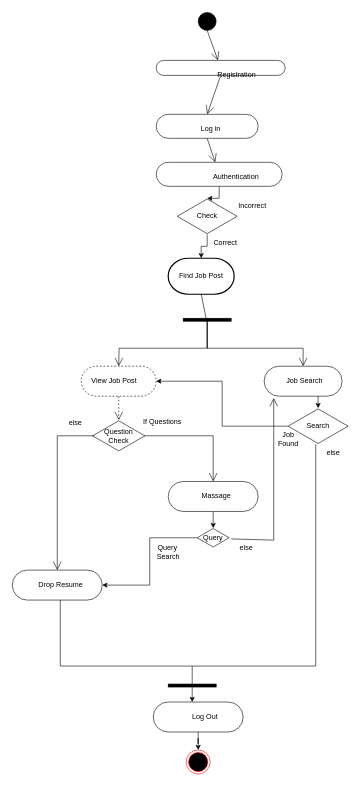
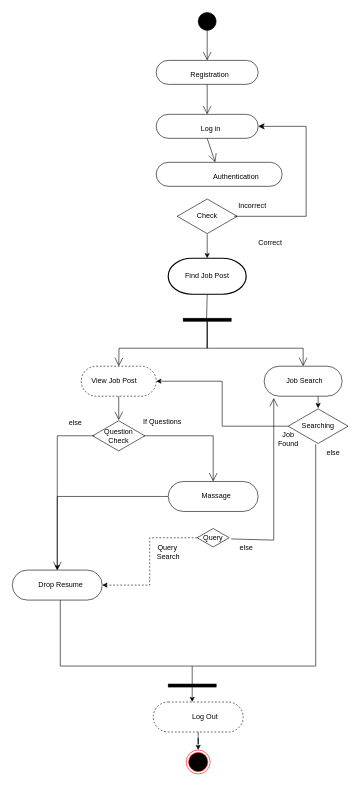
- <mxCell id="23" value="Registration&amp;nbsp; &amp;nbsp; &amp;nbsp;" style="html=1;align=right;verticalAlign=top;rounded=1;absoluteArcSize=1;arcSize=50;dashed=0;spacingTop=10;spacingRight=30;whiteSpace=wrap;" vertex="1" parent="1"><mxGeometry x="260" y="100" width="215" height="25" as="geometry" /></mxCell>
+ <mxCell id="23" value="Registration&amp;nbsp; &amp;nbsp; &amp;nbsp;" style="html=1;align=right;verticalAlign=top;rounded=1;absoluteArcSize=1;arcSize=50;dashed=0;spacingTop=10;spacingRight=30;whiteSpace=wrap;" vertex="1" parent="1"><mxGeometry x="260" y="100" width="170" height="40" as="geometry" /></mxCell>
+ <mxCell id="27" value="" style="edgeStyle=segmentEdgeStyle;endArrow=classic;html=1;curved=0;rounded=0;endSize=8;startSize=8;exitX=0.95;exitY=0.5;exitDx=0;exitDy=0;exitPerimeter=0;entryX=1;entryY=0.5;entryDx=0;entryDy=0;" edge="1" parent="1" source="26" target="19"><mxGeometry width="50" height="50" relative="1" as="geometry"><mxPoint x="450" y="360" as="sourcePoint" /><mxPoint x="510" y="210" as="targetPoint" /><Array as="points"><mxPoint x="510" y="360" /><mxPoint x="510" y="210" /></Array></mxGeometry></mxCell>
- <mxCell id="20" value="" style="edgeStyle=orthogonalEdgeStyle;rounded=0;orthogonalLoop=1;jettySize=auto;html=1;" edge="1" parent="1" source="21" target="26"><mxGeometry relative="1" as="geometry" /></mxCell>
- <mxCell id="48" value="Correct" style="text;html=1;align=center;verticalAlign=middle;resizable=0;points=[];autosize=1;strokeColor=none;fillColor=none;" vertex="1" parent="1"><mxGeometry x="345" y="390" width="60" height="30" as="geometry" /></mxCell>
+ <mxCell id="48" value="Correct" style="text;html=1;align=center;verticalAlign=middle;resizable=0;points=[];autosize=1;strokeColor=none;fillColor=none;" vertex="1" parent="1"><mxGeometry x="420" y="390" width="60" height="30" as="geometry" /></mxCell>
- <mxCell id="4" value="Find Job Post" style="strokeWidth=2;html=1;shape=mxgraph.flowchart.terminator;whiteSpace=wrap;" vertex="1" parent="1"><mxGeometry x="280" y="430" width="110" height="60" as="geometry" /></mxCell>
+ <mxCell id="4" value="Find Job Post" style="strokeWidth=2;html=1;shape=mxgraph.flowchart.terminator;whiteSpace=wrap;" vertex="1" parent="1"><mxGeometry x="280" y="430" width="130" height="60" as="geometry" /></mxCell>
- <mxCell id="14" value="" style="endArrow=open;endFill=1;endSize=12;html=1;rounded=0;exitX=0.5;exitY=1;exitDx=0;exitDy=0;dashed=1;" edge="1" parent="1" source="6" target="13"><mxGeometry width="160" relative="1" as="geometry"><mxPoint x="190" y="660" as="sourcePoint" /><mxPoint x="350" y="660" as="targetPoint" /></mxGeometry></mxCell>
+ <mxCell id="14" value="" style="endArrow=open;endFill=1;endSize=12;html=1;rounded=0;exitX=0.5;exitY=1;exitDx=0;exitDy=0;" edge="1" parent="1" source="6" target="13"><mxGeometry width="160" relative="1" as="geometry"><mxPoint x="190" y="660" as="sourcePoint" /><mxPoint x="350" y="660" as="targetPoint" /></mxGeometry></mxCell>
- <mxCell id="35" value="Search" style="html=1;whiteSpace=wrap;aspect=fixed;shape=isoRectangle;" vertex="1" parent="1"><mxGeometry x="480" y="680" width="100" height="60" as="geometry" /></mxCell>
+ <mxCell id="35" value="Searching" style="html=1;whiteSpace=wrap;aspect=fixed;shape=isoRectangle;" vertex="1" parent="1"><mxGeometry x="480" y="680" width="100" height="60" as="geometry" /></mxCell>
- <mxCell id="7" value="" style="edgeStyle=orthogonalEdgeStyle;rounded=0;orthogonalLoop=1;jettySize=auto;html=1;" edge="1" parent="1" source="8" target="29"><mxGeometry relative="1" as="geometry" /></mxCell>
+ <mxCell id="7" value="" style="edgeStyle=orthogonalEdgeStyle;rounded=0;orthogonalLoop=1;jettySize=auto;html=1;" edge="1" parent="1" source="8" target="16"><mxGeometry relative="1" as="geometry" /></mxCell>
- <mxCell id="28" style="edgeStyle=orthogonalEdgeStyle;rounded=0;orthogonalLoop=1;jettySize=auto;html=1;entryX=1;entryY=0.5;entryDx=0;entryDy=0;" edge="1" parent="1" source="29" target="16"><mxGeometry relative="1" as="geometry" /></mxCell>
+ <mxCell id="28" style="edgeStyle=orthogonalEdgeStyle;rounded=0;orthogonalLoop=1;jettySize=auto;html=1;entryX=1;entryY=0.5;entryDx=0;entryDy=0;dashed=1;" edge="1" parent="1" source="29" target="16"><mxGeometry relative="1" as="geometry" /></mxCell>
- <mxCell id="38" value="Log Out&amp;nbsp; &amp;nbsp;" style="html=1;align=right;verticalAlign=top;rounded=1;absoluteArcSize=1;arcSize=74;dashed=0;spacingTop=10;spacingRight=30;whiteSpace=wrap;" vertex="1" parent="1"><mxGeometry x="255" y="1170" width="150" height="50" as="geometry" /></mxCell>
+ <mxCell id="38" value="Log Out&amp;nbsp; &amp;nbsp;" style="html=1;align=right;verticalAlign=top;rounded=1;absoluteArcSize=1;arcSize=74;dashed=1;spacingTop=10;spacingRight=30;whiteSpace=wrap;" vertex="1" parent="1"><mxGeometry x="255" y="1170" width="150" height="50" as="geometry" /></mxCell>
